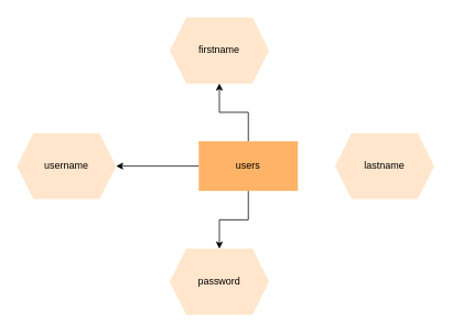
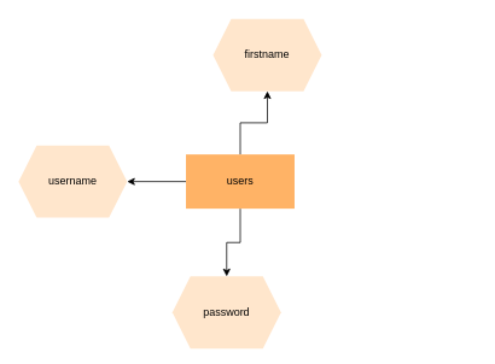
- <mxCell id="6" value="firstname" style="shape=hexagon;perimeter=hexagonPerimeter2;whiteSpace=wrap;html=1;fixedSize=1;rounded=0;fillColor=#ffe6cc;strokeColor=none;" vertex="1" parent="1"><mxGeometry x="205" y="20" width="120" height="80" as="geometry" /></mxCell>
+ <mxCell id="6" value="firstname" style="shape=hexagon;perimeter=hexagonPerimeter2;whiteSpace=wrap;html=1;fixedSize=1;rounded=0;fillColor=#ffe6cc;strokeColor=none;" vertex="1" parent="1"><mxGeometry x="235" y="20" width="120" height="80" as="geometry" /></mxCell>
- <mxCell id="5" value="users" style="rounded=0;whiteSpace=wrap;html=1;fillColor=#FFB366;strokeColor=none;gradientColor=none;" vertex="1" parent="1"><mxGeometry x="240" y="170" width="120" height="60" as="geometry" /></mxCell>
+ <mxCell id="5" value="users" style="rounded=0;whiteSpace=wrap;html=1;fillColor=#FFB366;strokeColor=none;gradientColor=none;" vertex="1" parent="1"><mxGeometry x="205" y="170" width="120" height="60" as="geometry" /></mxCell>
- <mxCell id="7" value="lastname" style="shape=hexagon;perimeter=hexagonPerimeter2;whiteSpace=wrap;html=1;fixedSize=1;rounded=0;fillColor=#ffe6cc;strokeColor=none;" vertex="1" parent="1"><mxGeometry x="405" y="160" width="120" height="80" as="geometry" /></mxCell>
- <mxCell id="8" value="password" style="shape=hexagon;perimeter=hexagonPerimeter2;whiteSpace=wrap;html=1;fixedSize=1;rounded=0;fillColor=#ffe6cc;strokeColor=none;" vertex="1" parent="1"><mxGeometry x="205" y="300" width="120" height="80" as="geometry" /></mxCell>
+ <mxCell id="8" value="password" style="shape=hexagon;perimeter=hexagonPerimeter2;whiteSpace=wrap;html=1;fixedSize=1;rounded=0;fillColor=#ffe6cc;strokeColor=none;" vertex="1" parent="1"><mxGeometry x="190" y="305" width="120" height="80" as="geometry" /></mxCell>
